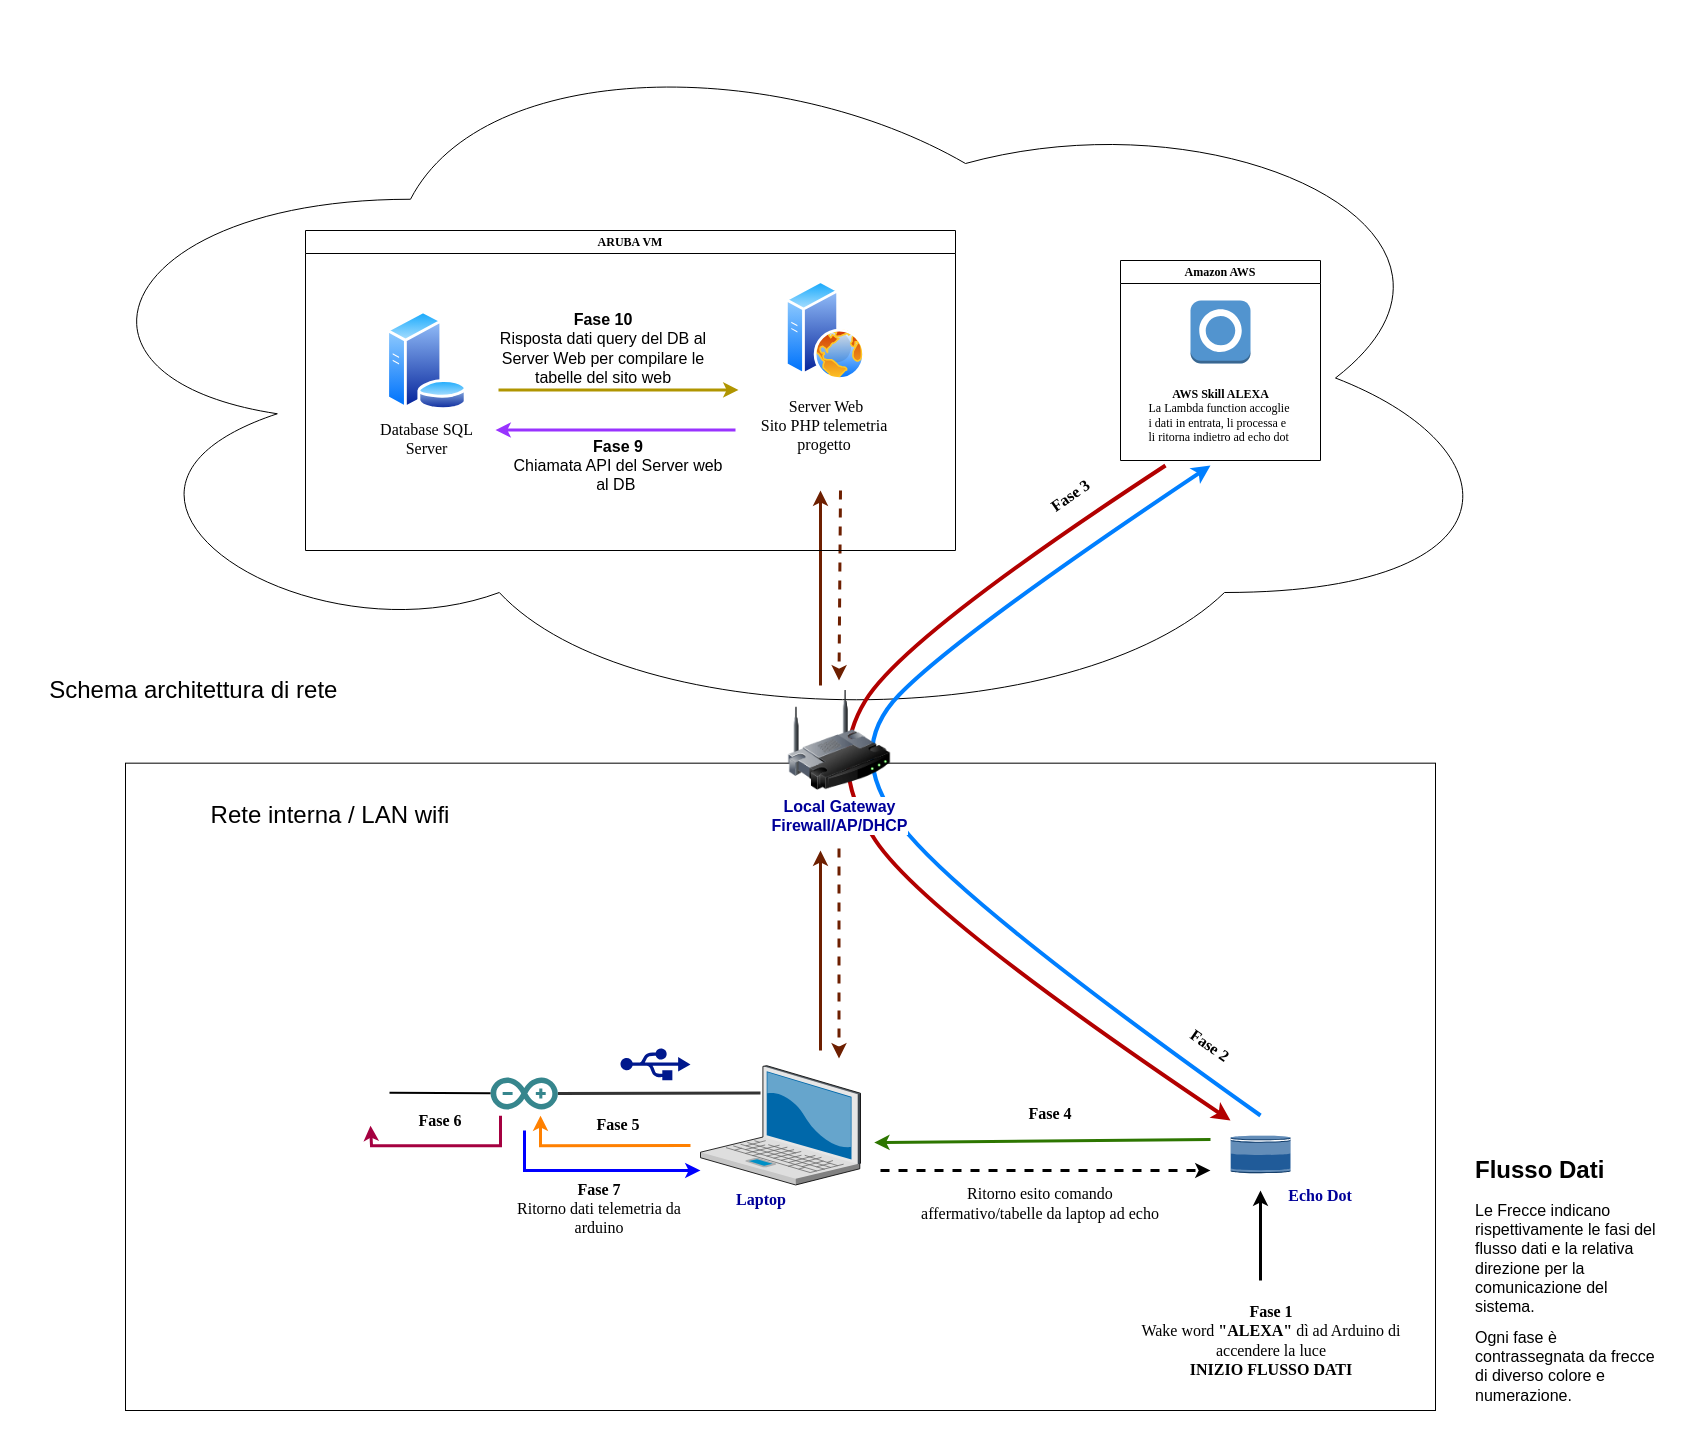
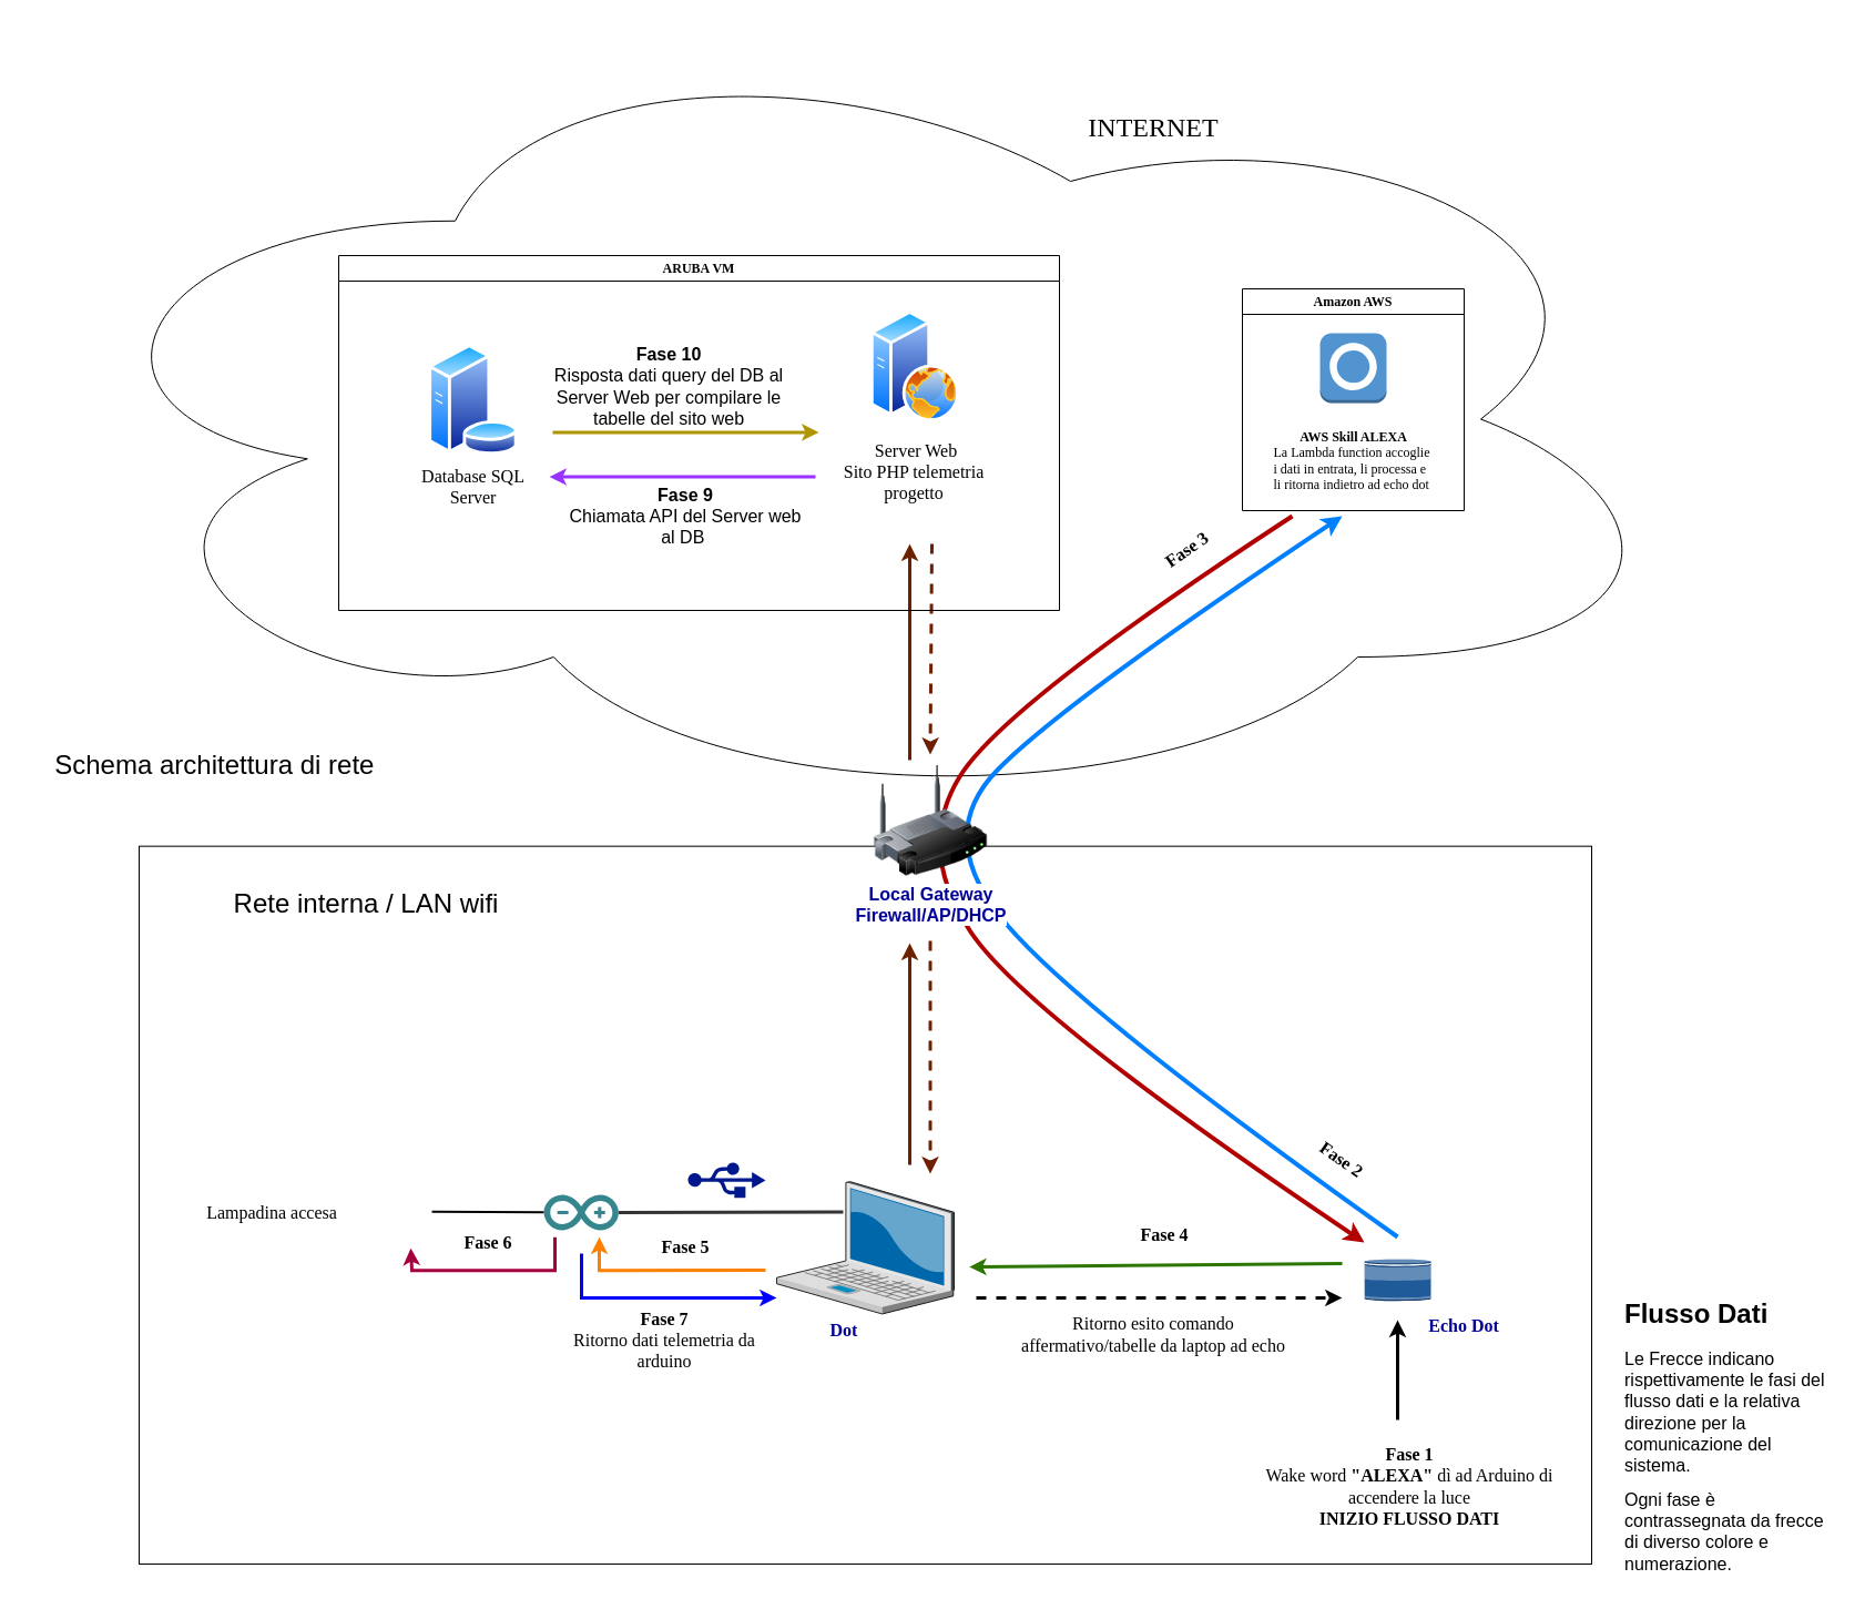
+ <mxCell id="30" value="&lt;font style=&quot;font-size: 24px;&quot;&gt;INTERNET&lt;/font&gt;" style="text;html=1;strokeColor=none;fillColor=none;align=center;verticalAlign=middle;whiteSpace=wrap;rounded=0;fontFamily=Verdana;" parent="1" vertex="1"><mxGeometry x="955" y="100" width="170" height="30" as="geometry" /></mxCell>
+ <mxCell id="48" value="&lt;div style=&quot;&quot;&gt;Lampadina accesa&lt;/div&gt;" style="text;html=1;strokeColor=none;fillColor=none;align=center;verticalAlign=middle;whiteSpace=wrap;rounded=0;fontSize=16;fontFamily=Verdana;" parent="1" vertex="1"><mxGeometry x="170" y="1057.32" width="150" height="70.7" as="geometry" /></mxCell>
- <mxCell id="46" value="&lt;div style=&quot;&quot;&gt;&lt;b&gt;&lt;font color=&quot;#000099&quot;&gt;Laptop&lt;/font&gt;&lt;/b&gt;&lt;/div&gt;" style="text;html=1;strokeColor=none;fillColor=none;align=center;verticalAlign=middle;whiteSpace=wrap;rounded=0;fontSize=16;fontFamily=Verdana;" parent="1" vertex="1"><mxGeometry x="731" y="1184.47" width="60" height="30" as="geometry" /></mxCell>
+ <mxCell id="46" value="&lt;div style=&quot;&quot;&gt;&lt;b&gt;&lt;font color=&quot;#000099&quot;&gt;Dot&lt;/font&gt;&lt;/b&gt;&lt;/div&gt;" style="text;html=1;strokeColor=none;fillColor=none;align=center;verticalAlign=middle;whiteSpace=wrap;rounded=0;fontSize=16;fontFamily=Verdana;" parent="1" vertex="1"><mxGeometry x="731" y="1184.47" width="60" height="30" as="geometry" /></mxCell>
- <mxCell id="31" value="&lt;h1&gt;Flusso Dati&lt;/h1&gt;&lt;p&gt;&lt;font style=&quot;font-size: 16px;&quot;&gt;Le Frecce indicano rispettivamente le fasi del flusso dati e la relativa direzione per la comunicazione del sistema.&lt;/font&gt;&lt;/p&gt;&lt;p&gt;&lt;font size=&quot;3&quot;&gt;Ogni fase è contrassegnata da frecce di diverso colore e numerazione.&lt;/font&gt;&lt;/p&gt;" style="text;html=1;strokeColor=none;fillColor=none;spacing=5;spacingTop=-20;whiteSpace=wrap;overflow=hidden;rounded=0;" parent="1" vertex="1"><mxGeometry x="1470" y="1150" width="190" height="270" as="geometry" /></mxCell>
+ <mxCell id="31" value="&lt;h1&gt;Flusso Dati&lt;/h1&gt;&lt;p&gt;&lt;font style=&quot;font-size: 16px;&quot;&gt;Le Frecce indicano rispettivamente le fasi del flusso dati e la relativa direzione per la comunicazione del sistema.&lt;/font&gt;&lt;/p&gt;&lt;p&gt;&lt;font size=&quot;3&quot;&gt;Ogni fase è contrassegnata da frecce di diverso colore e numerazione.&lt;/font&gt;&lt;/p&gt;" style="text;html=1;strokeColor=none;fillColor=none;spacing=5;spacingTop=-20;whiteSpace=wrap;overflow=hidden;rounded=0;" parent="1" vertex="1"><mxGeometry x="1460" y="1165" width="190" height="270" as="geometry" /></mxCell>
